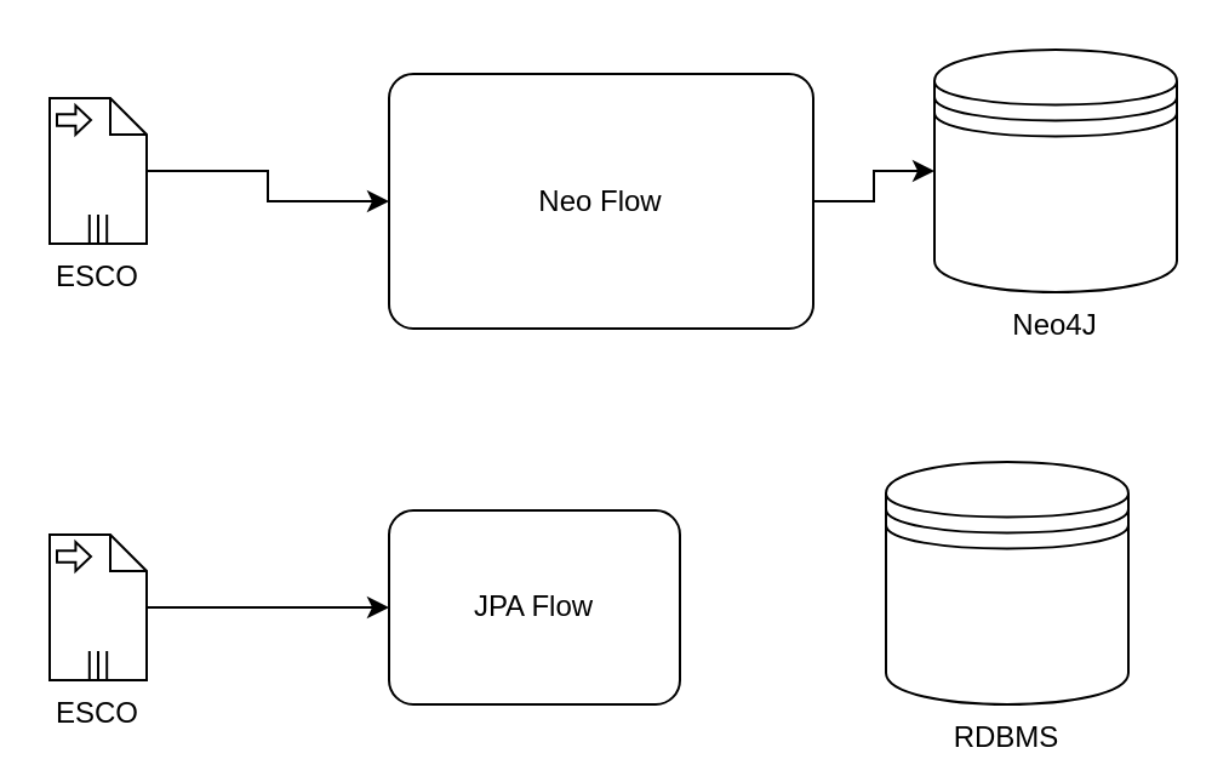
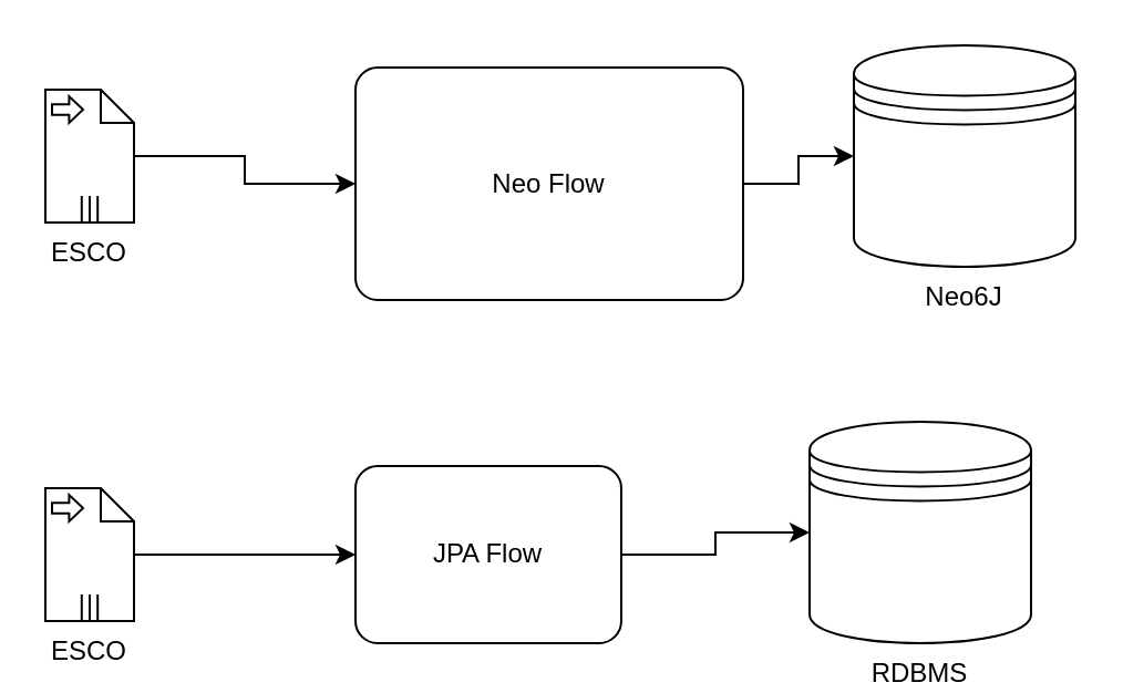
- <mxCell id="4" value="Neo4J" style="shape=datastore;whiteSpace=wrap;html=1;labelPosition=center;verticalLabelPosition=bottom;align=center;verticalAlign=top;" vertex="1" parent="1"><mxGeometry x="385" y="20" width="100" height="100" as="geometry" /></mxCell>
+ <mxCell id="4" value="Neo6J" style="shape=datastore;whiteSpace=wrap;html=1;labelPosition=center;verticalLabelPosition=bottom;align=center;verticalAlign=top;" vertex="1" parent="1"><mxGeometry x="385" y="20" width="100" height="100" as="geometry" /></mxCell>
+ <mxCell id="8" style="edgeStyle=orthogonalEdgeStyle;rounded=0;orthogonalLoop=1;jettySize=auto;html=1;" edge="1" parent="1" source="9" target="5"><mxGeometry relative="1" as="geometry" /></mxCell>
